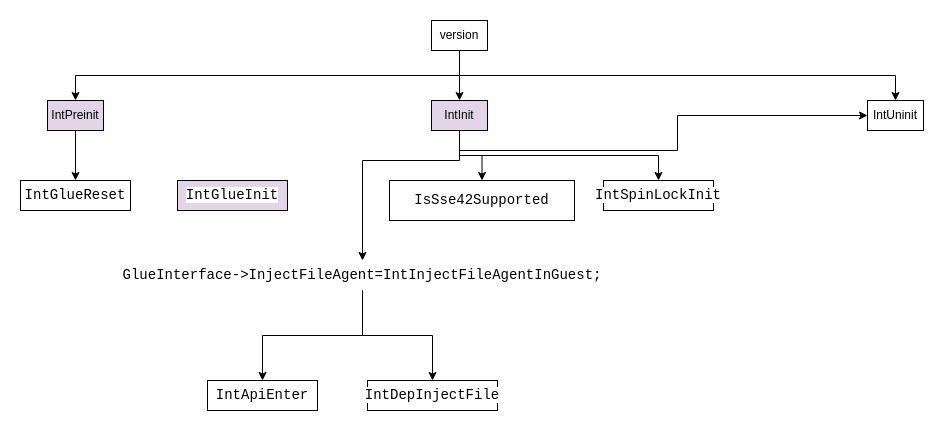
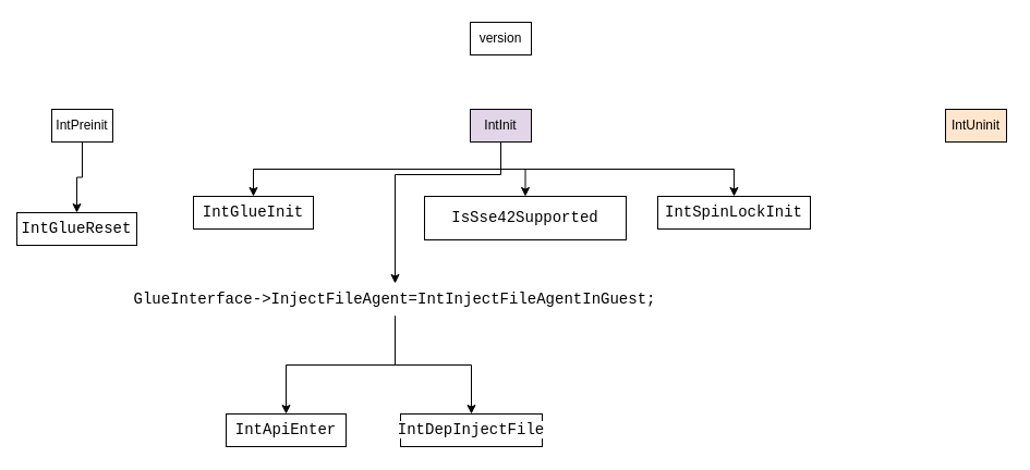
- <mxCell id="2" style="edgeStyle=orthogonalEdgeStyle;rounded=0;orthogonalLoop=1;jettySize=auto;html=1;exitX=0.5;exitY=1;exitDx=0;exitDy=0;entryX=0.5;entryY=0;entryDx=0;entryDy=0;" edge="1" parent="1" source="5" target="7"><mxGeometry relative="1" as="geometry" /></mxCell>
- <mxCell id="4" style="edgeStyle=orthogonalEdgeStyle;rounded=0;orthogonalLoop=1;jettySize=auto;html=1;exitX=0.5;exitY=1;exitDx=0;exitDy=0;entryX=0.5;entryY=0;entryDx=0;entryDy=0;" edge="1" parent="1" source="5" target="13"><mxGeometry relative="1" as="geometry" /></mxCell>
- <mxCell id="3" style="edgeStyle=orthogonalEdgeStyle;rounded=0;orthogonalLoop=1;jettySize=auto;html=1;exitX=0.5;exitY=1;exitDx=0;exitDy=0;" edge="1" parent="1" source="5" target="12"><mxGeometry relative="1" as="geometry" /></mxCell>
- <mxCell id="7" value="IntPreinit" style="rounded=0;whiteSpace=wrap;html=1;shadow=0;fillColor=#e1d5e7;" vertex="1" parent="1"><mxGeometry x="47" y="100" width="56" height="30" as="geometry" /></mxCell>
+ <mxCell id="7" value="IntPreinit" style="rounded=0;whiteSpace=wrap;html=1;shadow=0;" vertex="1" parent="1"><mxGeometry x="47" y="100" width="56" height="30" as="geometry" /></mxCell>
- <mxCell id="13" value="IntUninit" style="rounded=0;whiteSpace=wrap;html=1;shadow=0;" vertex="1" parent="1"><mxGeometry x="867" y="100" width="56" height="30" as="geometry" /></mxCell>
+ <mxCell id="13" value="IntUninit" style="rounded=0;whiteSpace=wrap;html=1;shadow=0;fillColor=#ffe6cc;" vertex="1" parent="1"><mxGeometry x="867" y="100" width="56" height="30" as="geometry" /></mxCell>
- <mxCell id="8" style="edgeStyle=orthogonalEdgeStyle;rounded=0;orthogonalLoop=1;jettySize=auto;html=1;exitX=0.5;exitY=1;exitDx=0;exitDy=0;fontColor=#000000;" edge="1" parent="1" source="12" target="13"><mxGeometry relative="1" as="geometry" /></mxCell>
+ <mxCell id="8" style="edgeStyle=orthogonalEdgeStyle;rounded=0;orthogonalLoop=1;jettySize=auto;html=1;exitX=0.5;exitY=1;exitDx=0;exitDy=0;entryX=0.5;entryY=0;entryDx=0;entryDy=0;fontColor=#000000;" edge="1" parent="1" source="12" target="15"><mxGeometry relative="1" as="geometry" /></mxCell>
- <mxCell id="14" value="&lt;div style=&quot;font-family: &amp;#34;consolas&amp;#34; , &amp;#34;courier new&amp;#34; , monospace ; font-size: 14px ; line-height: 19px&quot;&gt;&lt;span style=&quot;background-color: rgb(255 , 255 , 255)&quot;&gt;IntGlueReset&lt;/span&gt;&lt;/div&gt;" style="rounded=0;whiteSpace=wrap;html=1;shadow=0;" vertex="1" parent="1"><mxGeometry x="20" y="180" width="110" height="30" as="geometry" /></mxCell>
+ <mxCell id="14" value="&lt;div style=&quot;font-family: &amp;#34;consolas&amp;#34; , &amp;#34;courier new&amp;#34; , monospace ; font-size: 14px ; line-height: 19px&quot;&gt;&lt;span style=&quot;background-color: rgb(255 , 255 , 255)&quot;&gt;IntGlueReset&lt;/span&gt;&lt;/div&gt;" style="rounded=0;whiteSpace=wrap;html=1;shadow=0;" vertex="1" parent="1"><mxGeometry x="15" y="195" width="110" height="30" as="geometry" /></mxCell>
- <mxCell id="15" value="&lt;div style=&quot;font-family: &amp;#34;consolas&amp;#34; , &amp;#34;courier new&amp;#34; , monospace ; font-size: 14px ; line-height: 19px&quot;&gt;&lt;span style=&quot;background-color: rgb(255 , 255 , 255)&quot;&gt;IntGlueInit&lt;/span&gt;&lt;br&gt;&lt;/div&gt;" style="rounded=0;whiteSpace=wrap;html=1;shadow=0;fillColor=#e1d5e7;" vertex="1" parent="1"><mxGeometry x="177" y="180" width="110" height="30" as="geometry" /></mxCell>
+ <mxCell id="15" value="&lt;div style=&quot;font-family: &amp;#34;consolas&amp;#34; , &amp;#34;courier new&amp;#34; , monospace ; font-size: 14px ; line-height: 19px&quot;&gt;&lt;span style=&quot;background-color: rgb(255 , 255 , 255)&quot;&gt;IntGlueInit&lt;/span&gt;&lt;br&gt;&lt;/div&gt;" style="rounded=0;whiteSpace=wrap;html=1;shadow=0;" vertex="1" parent="1"><mxGeometry x="177" y="180" width="110" height="30" as="geometry" /></mxCell>
- <mxCell id="17" value="&lt;div style=&quot;font-family: &amp;#34;consolas&amp;#34; , &amp;#34;courier new&amp;#34; , monospace ; font-size: 14px ; line-height: 19px&quot;&gt;&lt;div style=&quot;font-family: &amp;#34;consolas&amp;#34; , &amp;#34;courier new&amp;#34; , monospace ; line-height: 19px&quot;&gt;&lt;span style=&quot;background-color: rgb(255 , 255 , 255)&quot;&gt;IntSpinLockInit&lt;/span&gt;&lt;/div&gt;&lt;/div&gt;" style="rounded=0;whiteSpace=wrap;html=1;shadow=0;" vertex="1" parent="1"><mxGeometry x="603" y="180" width="110" height="30" as="geometry" /></mxCell>
+ <mxCell id="17" value="&lt;div style=&quot;font-family: &amp;#34;consolas&amp;#34; , &amp;#34;courier new&amp;#34; , monospace ; font-size: 14px ; line-height: 19px&quot;&gt;&lt;div style=&quot;font-family: &amp;#34;consolas&amp;#34; , &amp;#34;courier new&amp;#34; , monospace ; line-height: 19px&quot;&gt;&lt;span style=&quot;background-color: rgb(255 , 255 , 255)&quot;&gt;IntSpinLockInit&lt;/span&gt;&lt;/div&gt;&lt;/div&gt;" style="rounded=0;whiteSpace=wrap;html=1;shadow=0;" vertex="1" parent="1"><mxGeometry x="603" y="180" width="140" height="30" as="geometry" /></mxCell>
